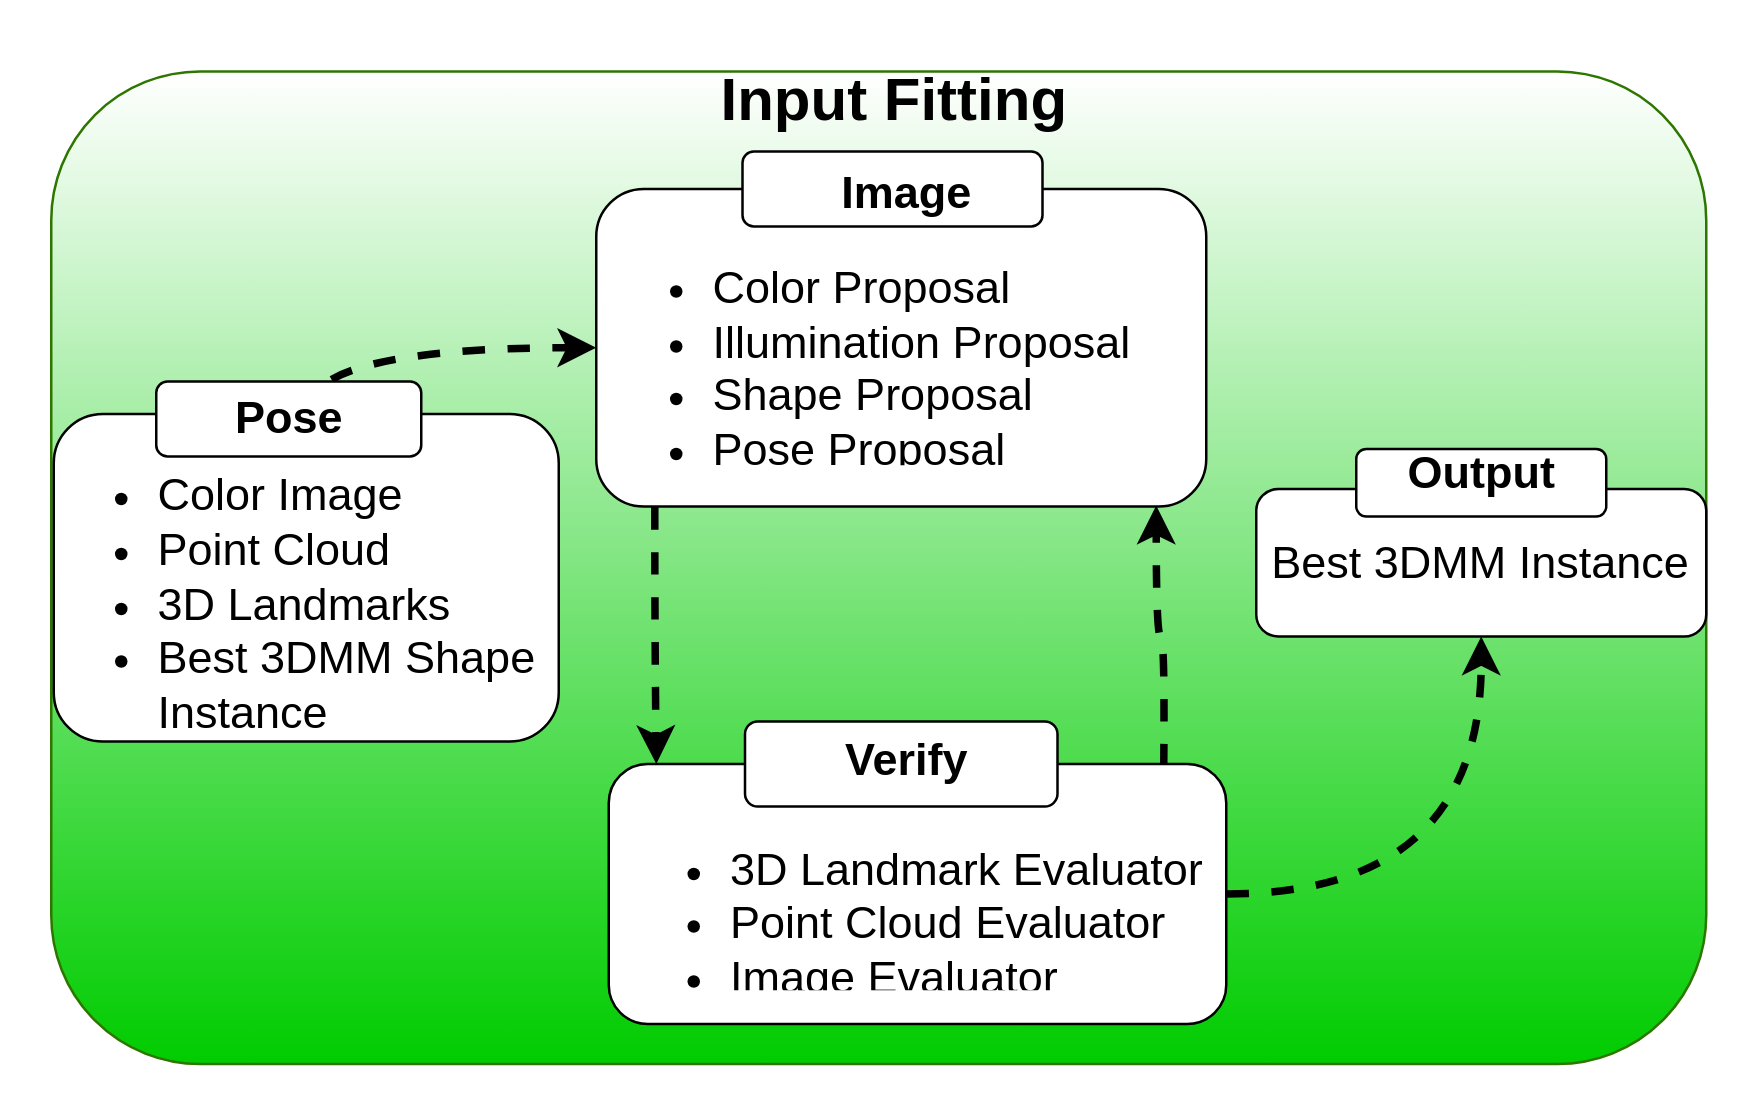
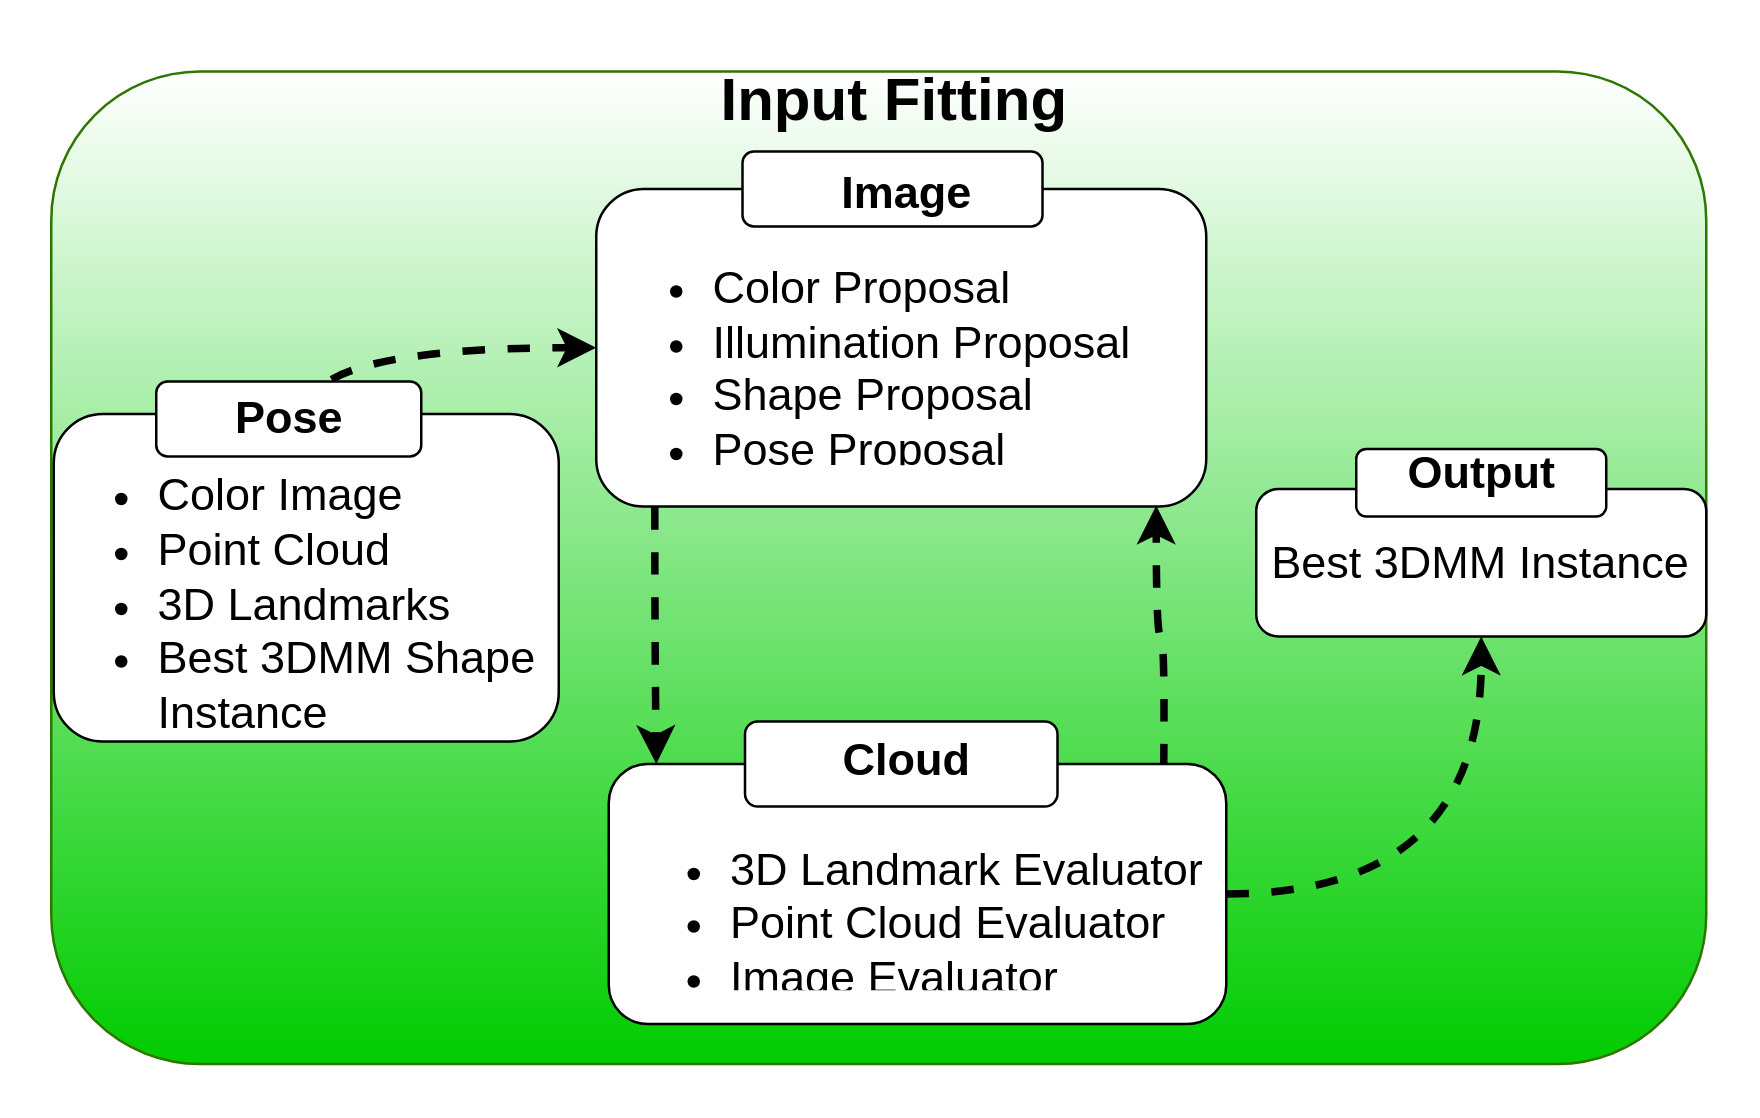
- <mxCell id="14" value="&lt;font style=&quot;font-size: 18px&quot;&gt;Verify&lt;/font&gt;" style="text;strokeColor=none;fillColor=none;html=1;fontSize=24;fontStyle=1;verticalAlign=middle;align=center;" parent="1" vertex="1"><mxGeometry x="311.5" y="287" width="100" height="30" as="geometry" /></mxCell>
+ <mxCell id="14" value="&lt;font style=&quot;font-size: 18px&quot;&gt;Cloud&lt;/font&gt;" style="text;strokeColor=none;fillColor=none;html=1;fontSize=24;fontStyle=1;verticalAlign=middle;align=center;" parent="1" vertex="1"><mxGeometry x="311.5" y="287" width="100" height="30" as="geometry" /></mxCell>
